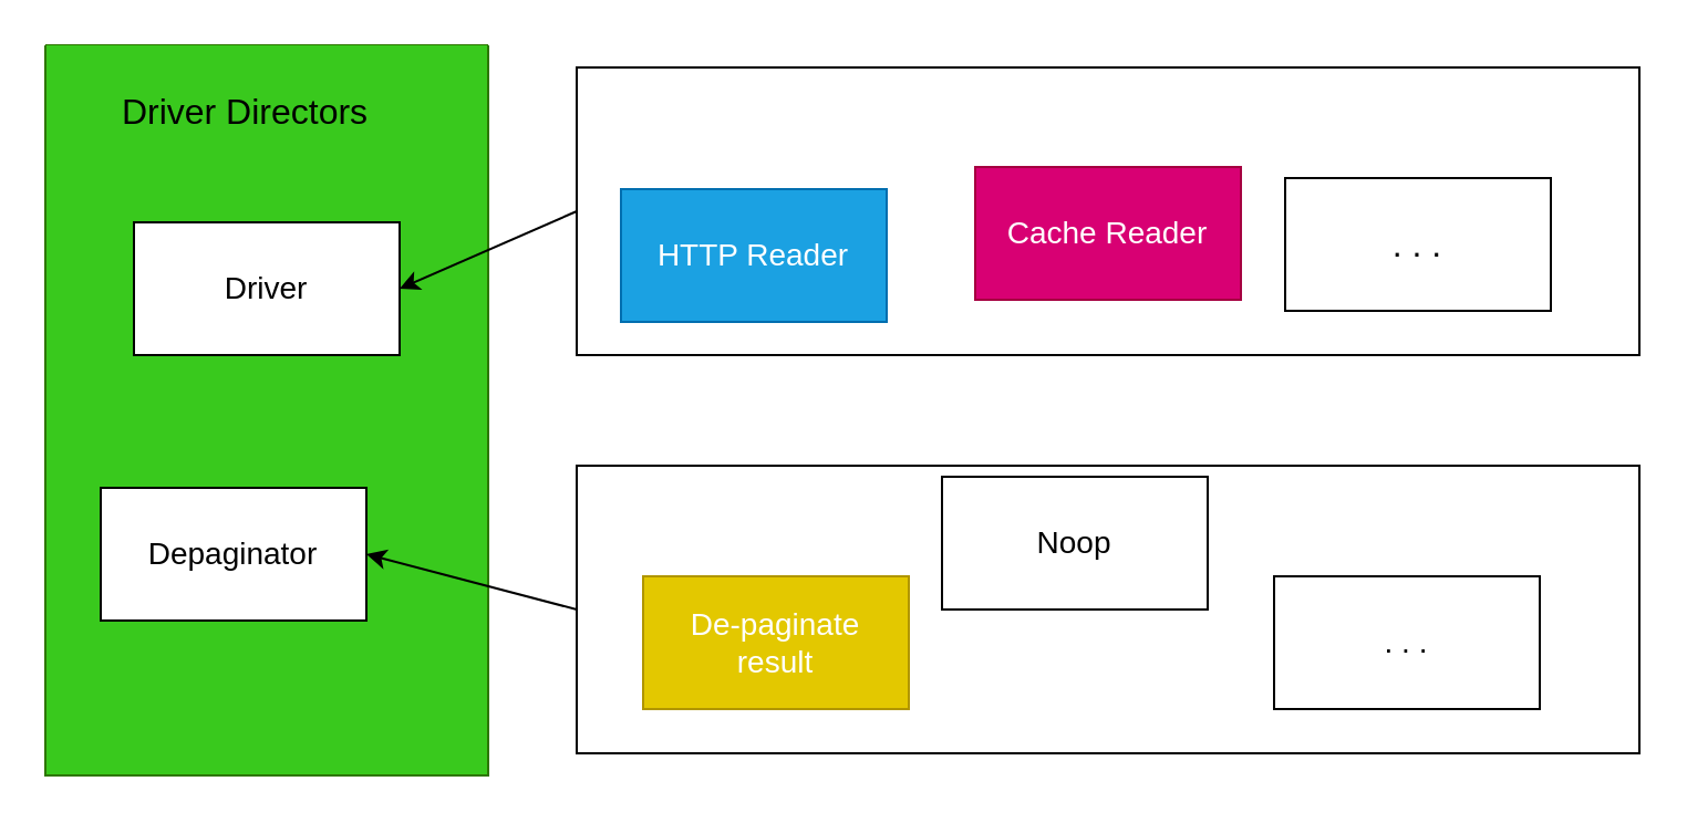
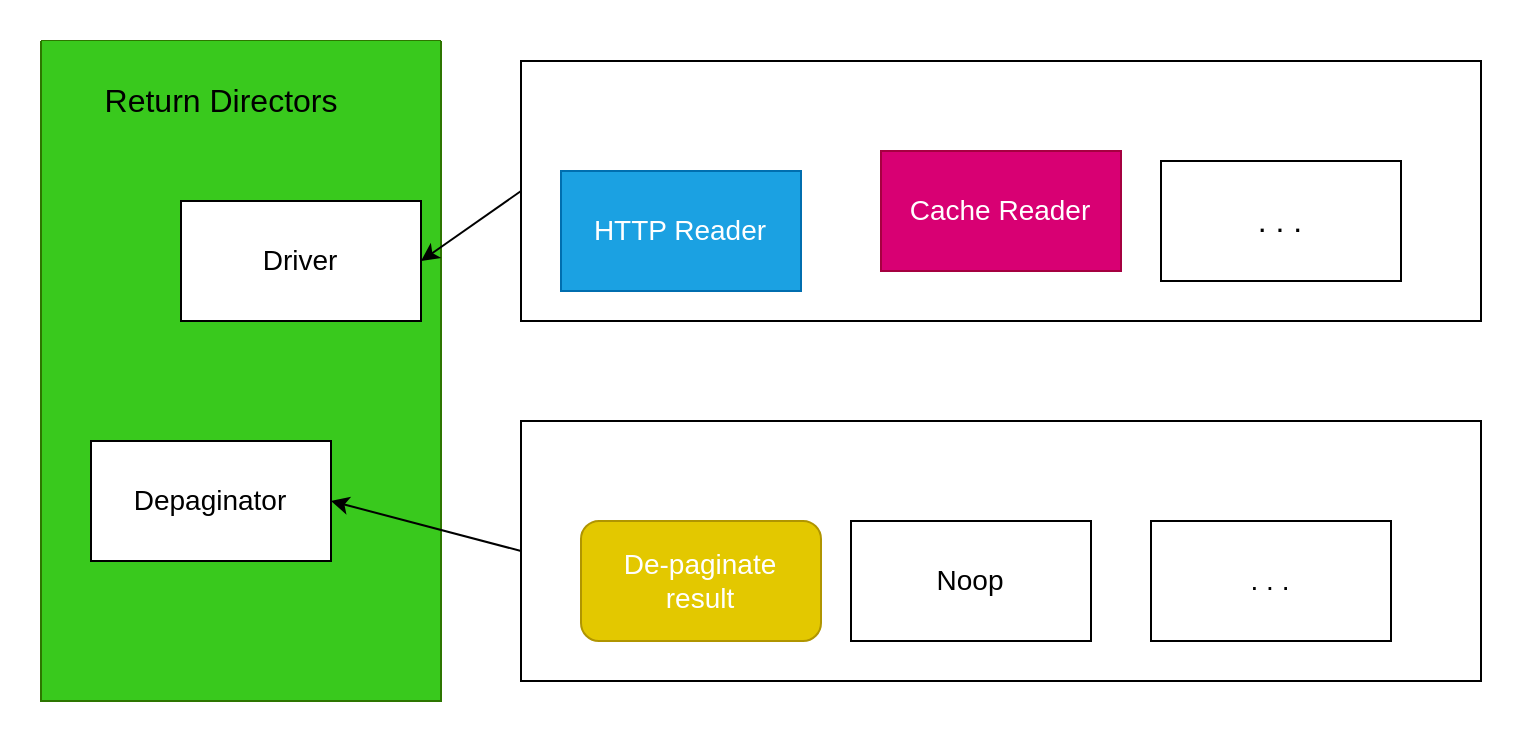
- <mxCell id="3" value="&lt;font size=&quot;3&quot;&gt;Driver Directors&lt;/font&gt;" style="text;html=1;align=center;verticalAlign=middle;resizable=0;points=[];autosize=1;strokeColor=none;fillColor=none;" vertex="1" parent="2"><mxGeometry x="20" y="15" width="140" height="30" as="geometry" /></mxCell>
+ <mxCell id="3" value="&lt;font size=&quot;3&quot;&gt;Return Directors&lt;/font&gt;" style="text;html=1;align=center;verticalAlign=middle;resizable=0;points=[];autosize=1;strokeColor=none;fillColor=none;" vertex="1" parent="2"><mxGeometry x="20" y="15" width="140" height="30" as="geometry" /></mxCell>
- <mxCell id="4" value="Driver" style="rounded=0;whiteSpace=wrap;html=1;shadow=0;fontSize=14;" vertex="1" parent="2"><mxGeometry x="40" y="80" width="120" height="60" as="geometry" /></mxCell>
+ <mxCell id="4" value="Driver" style="rounded=0;whiteSpace=wrap;html=1;shadow=0;fontSize=14;" vertex="1" parent="2"><mxGeometry x="70" y="80" width="120" height="60" as="geometry" /></mxCell>
- <mxCell id="14" value="Noop" style="rounded=0;whiteSpace=wrap;html=1;shadow=0;fontSize=14;" vertex="1" parent="1"><mxGeometry x="425" y="215" width="120" height="60" as="geometry" /></mxCell>
+ <mxCell id="14" value="Noop" style="rounded=0;whiteSpace=wrap;html=1;shadow=0;fontSize=14;" vertex="1" parent="1"><mxGeometry x="425" y="260" width="120" height="60" as="geometry" /></mxCell>
- <mxCell id="13" value="&lt;font color=&quot;#ffffff&quot; style=&quot;font-size: 14px;&quot;&gt;De-paginate&lt;br&gt;result&lt;/font&gt;" style="rounded=0;whiteSpace=wrap;html=1;shadow=0;fontSize=14;fillColor=#e3c800;fontColor=#000000;strokeColor=#B09500;" vertex="1" parent="1"><mxGeometry x="290" y="260" width="120" height="60" as="geometry" /></mxCell>
+ <mxCell id="13" value="&lt;font color=&quot;#ffffff&quot; style=&quot;font-size: 14px;&quot;&gt;De-paginate&lt;br&gt;result&lt;/font&gt;" style="whiteSpace=wrap;html=1;shadow=0;fontSize=14;fillColor=#e3c800;fontColor=#000000;strokeColor=#B09500;rounded=1;" vertex="1" parent="1"><mxGeometry x="290" y="260" width="120" height="60" as="geometry" /></mxCell>
